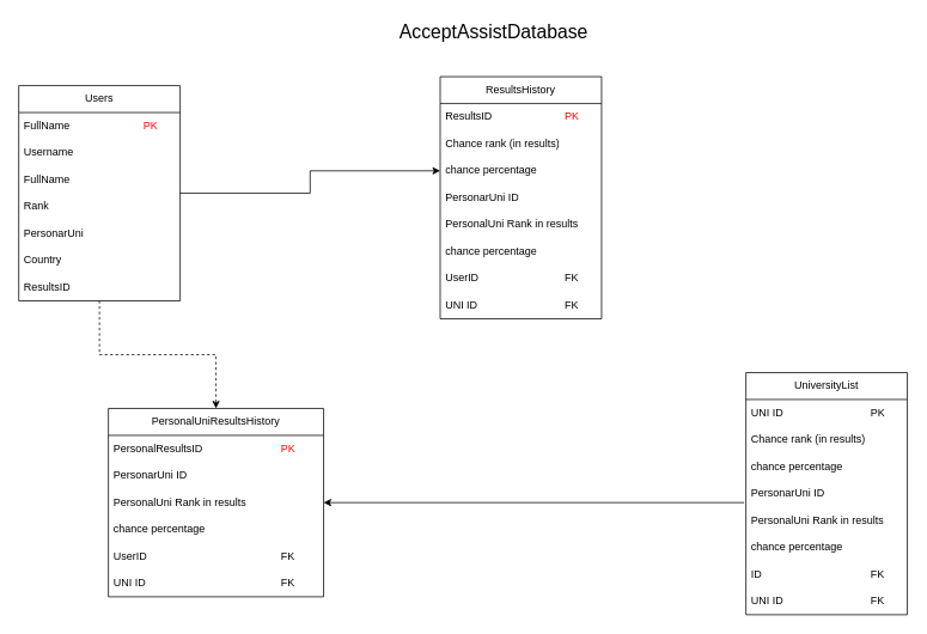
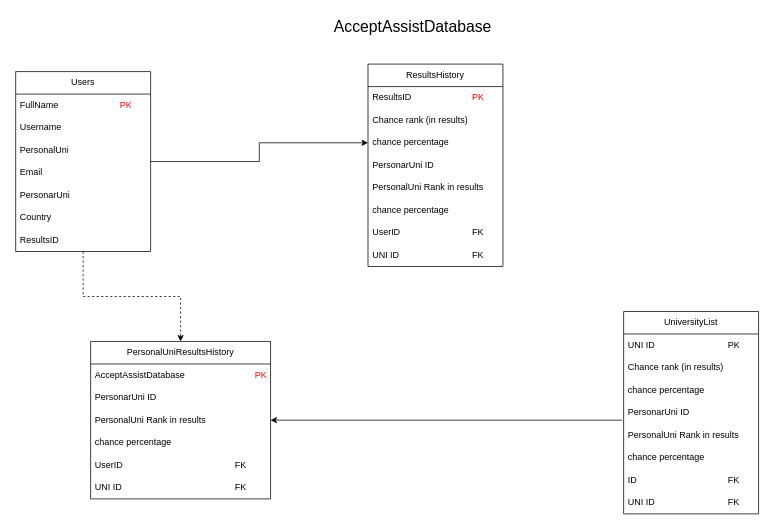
- <mxCell id="7" value="FullName" style="text;strokeColor=none;fillColor=none;align=left;verticalAlign=middle;spacingLeft=4;spacingRight=4;overflow=hidden;points=[[0,0.5],[1,0.5]];portConstraint=eastwest;rotatable=0;whiteSpace=wrap;html=1;" vertex="1" parent="4"><mxGeometry y="90" width="180" height="30" as="geometry" /></mxCell>
+ <mxCell id="7" value="PersonalUni" style="text;strokeColor=none;fillColor=none;align=left;verticalAlign=middle;spacingLeft=4;spacingRight=4;overflow=hidden;points=[[0,0.5],[1,0.5]];portConstraint=eastwest;rotatable=0;whiteSpace=wrap;html=1;" vertex="1" parent="4"><mxGeometry y="90" width="180" height="30" as="geometry" /></mxCell>
- <mxCell id="8" value="Rank" style="text;strokeColor=none;fillColor=none;align=left;verticalAlign=middle;spacingLeft=4;spacingRight=4;overflow=hidden;points=[[0,0.5],[1,0.5]];portConstraint=eastwest;rotatable=0;whiteSpace=wrap;html=1;" vertex="1" parent="4"><mxGeometry y="120" width="180" height="30" as="geometry" /></mxCell>
+ <mxCell id="8" value="Email" style="text;strokeColor=none;fillColor=none;align=left;verticalAlign=middle;spacingLeft=4;spacingRight=4;overflow=hidden;points=[[0,0.5],[1,0.5]];portConstraint=eastwest;rotatable=0;whiteSpace=wrap;html=1;" vertex="1" parent="4"><mxGeometry y="120" width="180" height="30" as="geometry" /></mxCell>
- <mxCell id="23" value="PersonalResultsID&amp;nbsp; &amp;nbsp; &amp;nbsp;&amp;nbsp;&lt;span style=&quot;white-space: pre;&quot;&gt;&#09;&lt;/span&gt;&lt;span style=&quot;white-space: pre;&quot;&gt;&#09;&lt;span style=&quot;white-space: pre;&quot;&gt;&#09;&lt;/span&gt;&lt;/span&gt;&lt;font color=&quot;#ff0000&quot;&gt;PK&lt;/font&gt;" style="text;strokeColor=none;fillColor=none;align=left;verticalAlign=middle;spacingLeft=4;spacingRight=4;overflow=hidden;points=[[0,0.5],[1,0.5]];portConstraint=eastwest;rotatable=0;whiteSpace=wrap;html=1;" vertex="1" parent="22"><mxGeometry y="30" width="240" height="30" as="geometry" /></mxCell>
+ <mxCell id="23" value="AcceptAssistDatabase&amp;nbsp; &amp;nbsp; &amp;nbsp;&amp;nbsp;&lt;span style=&quot;white-space: pre;&quot;&gt;&#09;&lt;/span&gt;&lt;span style=&quot;white-space: pre;&quot;&gt;&#09;&lt;span style=&quot;white-space: pre;&quot;&gt;&#09;&lt;/span&gt;&lt;/span&gt;&lt;font color=&quot;#ff0000&quot;&gt;PK&lt;/font&gt;" style="text;strokeColor=none;fillColor=none;align=left;verticalAlign=middle;spacingLeft=4;spacingRight=4;overflow=hidden;points=[[0,0.5],[1,0.5]];portConstraint=eastwest;rotatable=0;whiteSpace=wrap;html=1;" vertex="1" parent="22"><mxGeometry y="30" width="240" height="30" as="geometry" /></mxCell>
